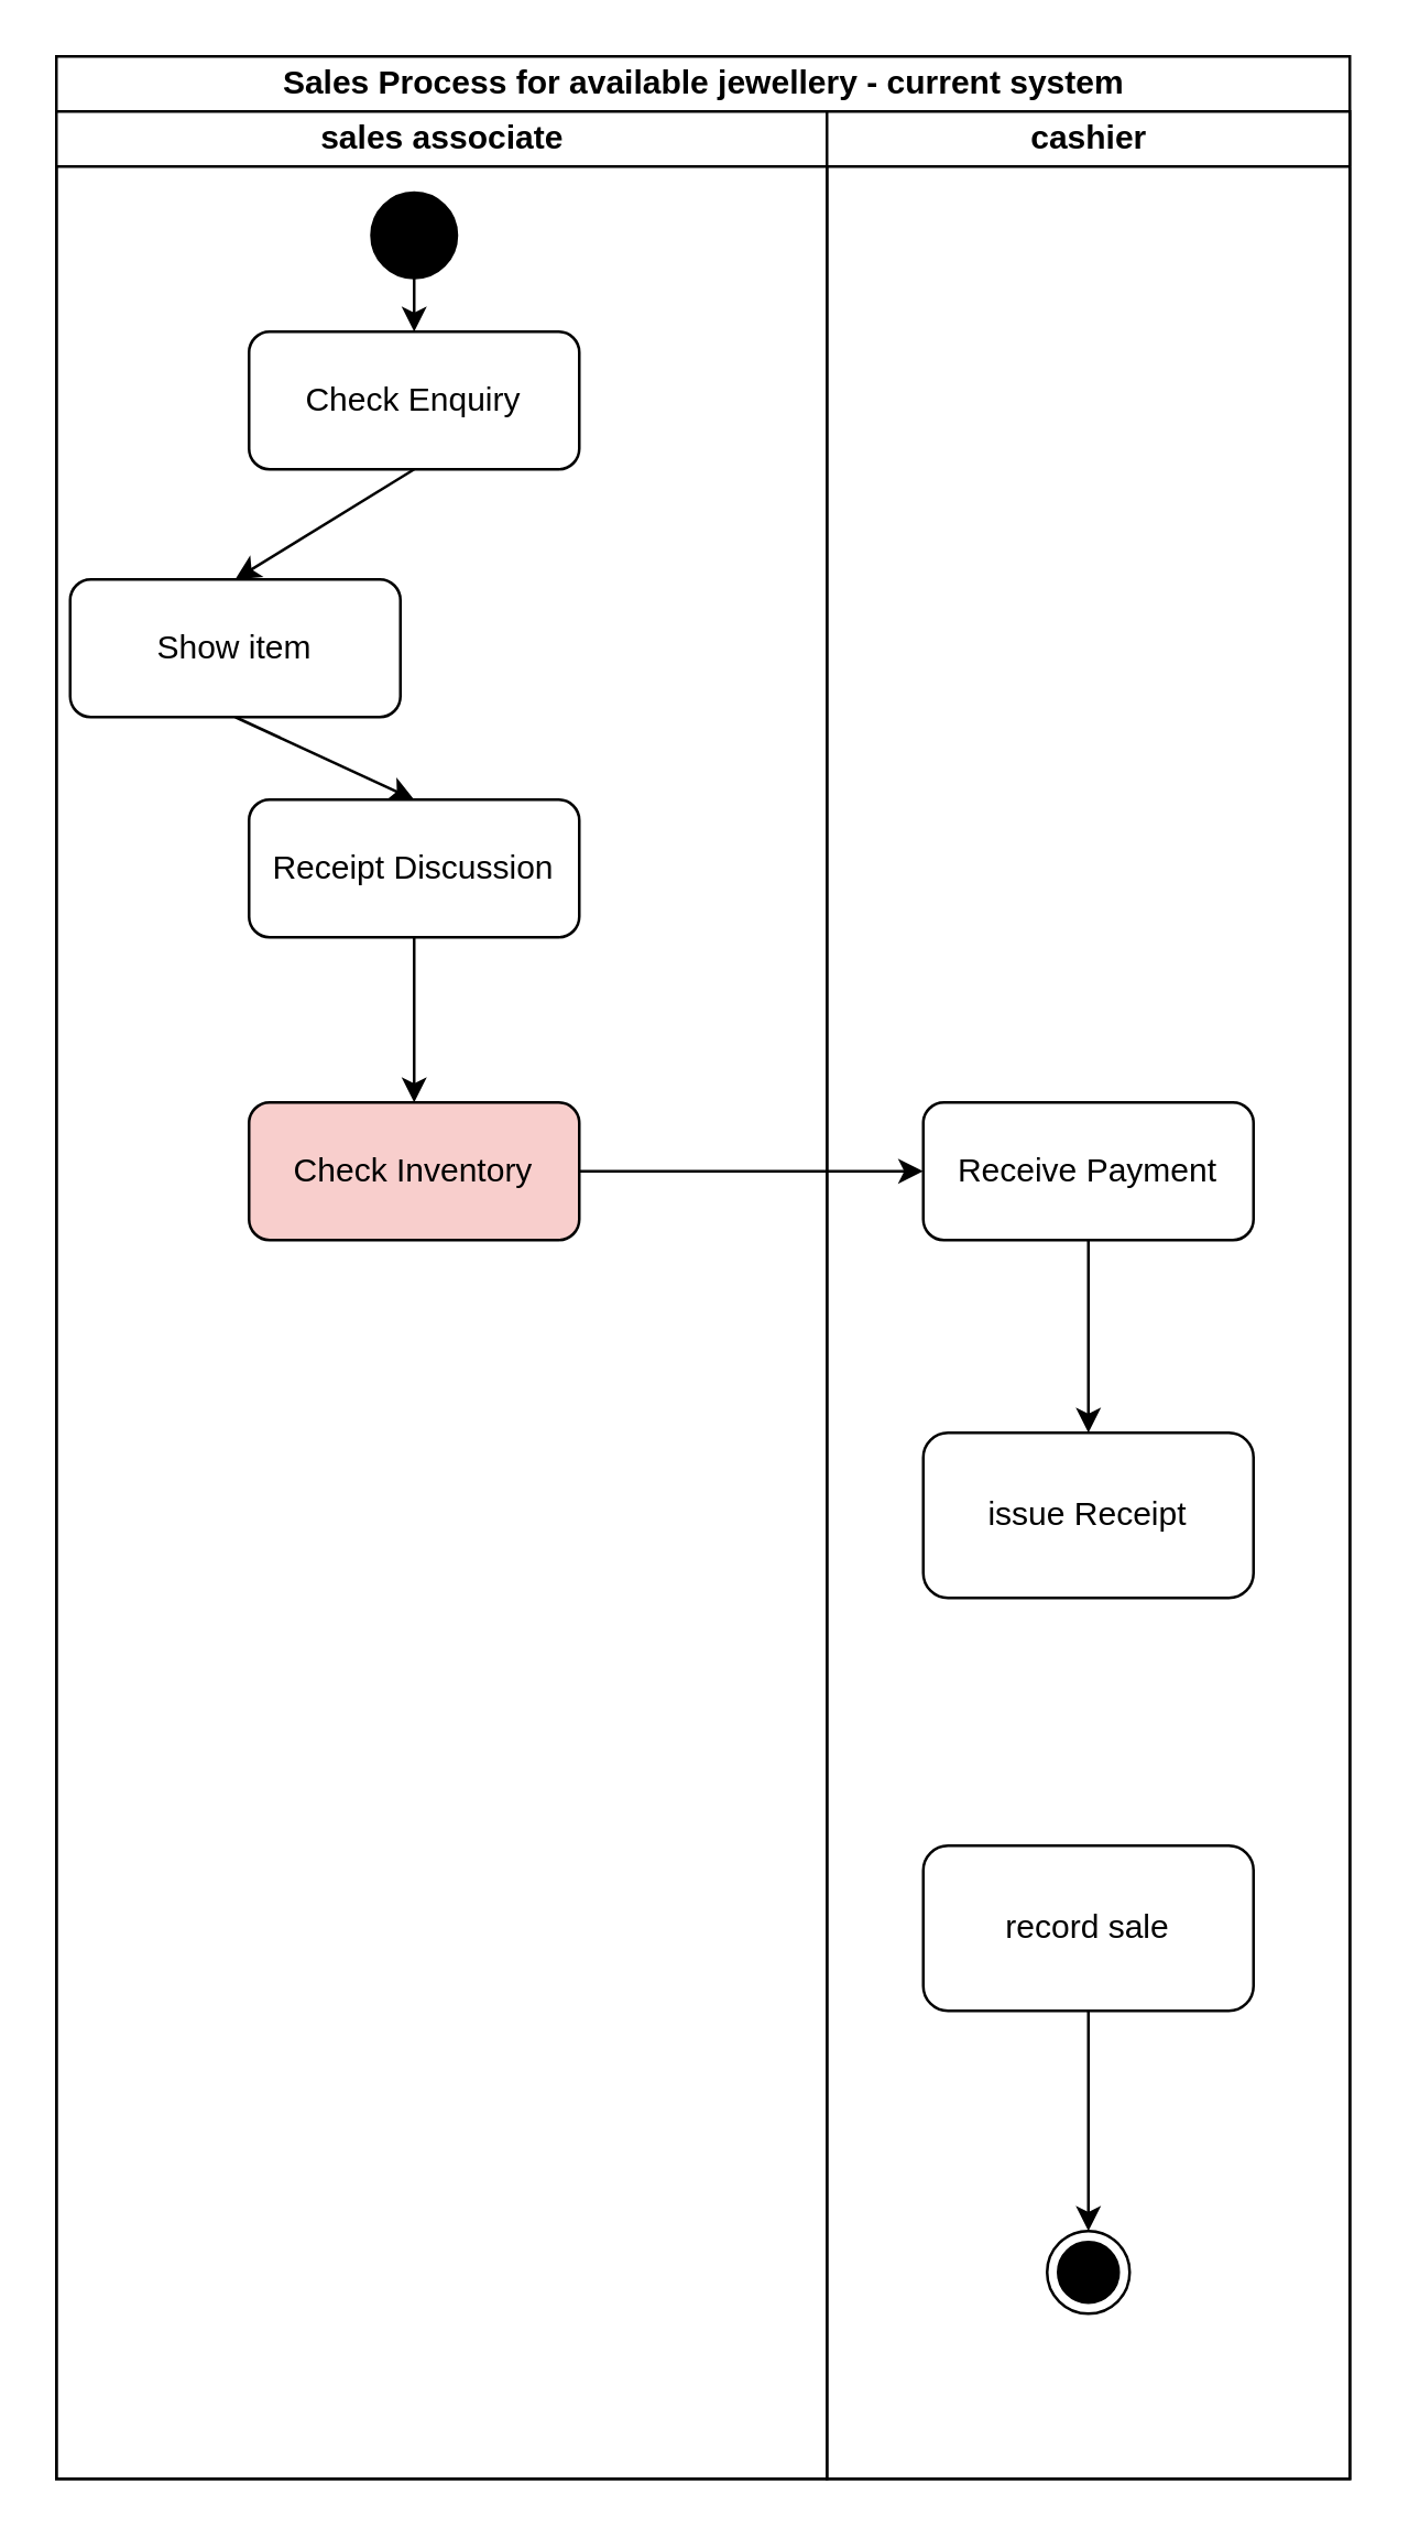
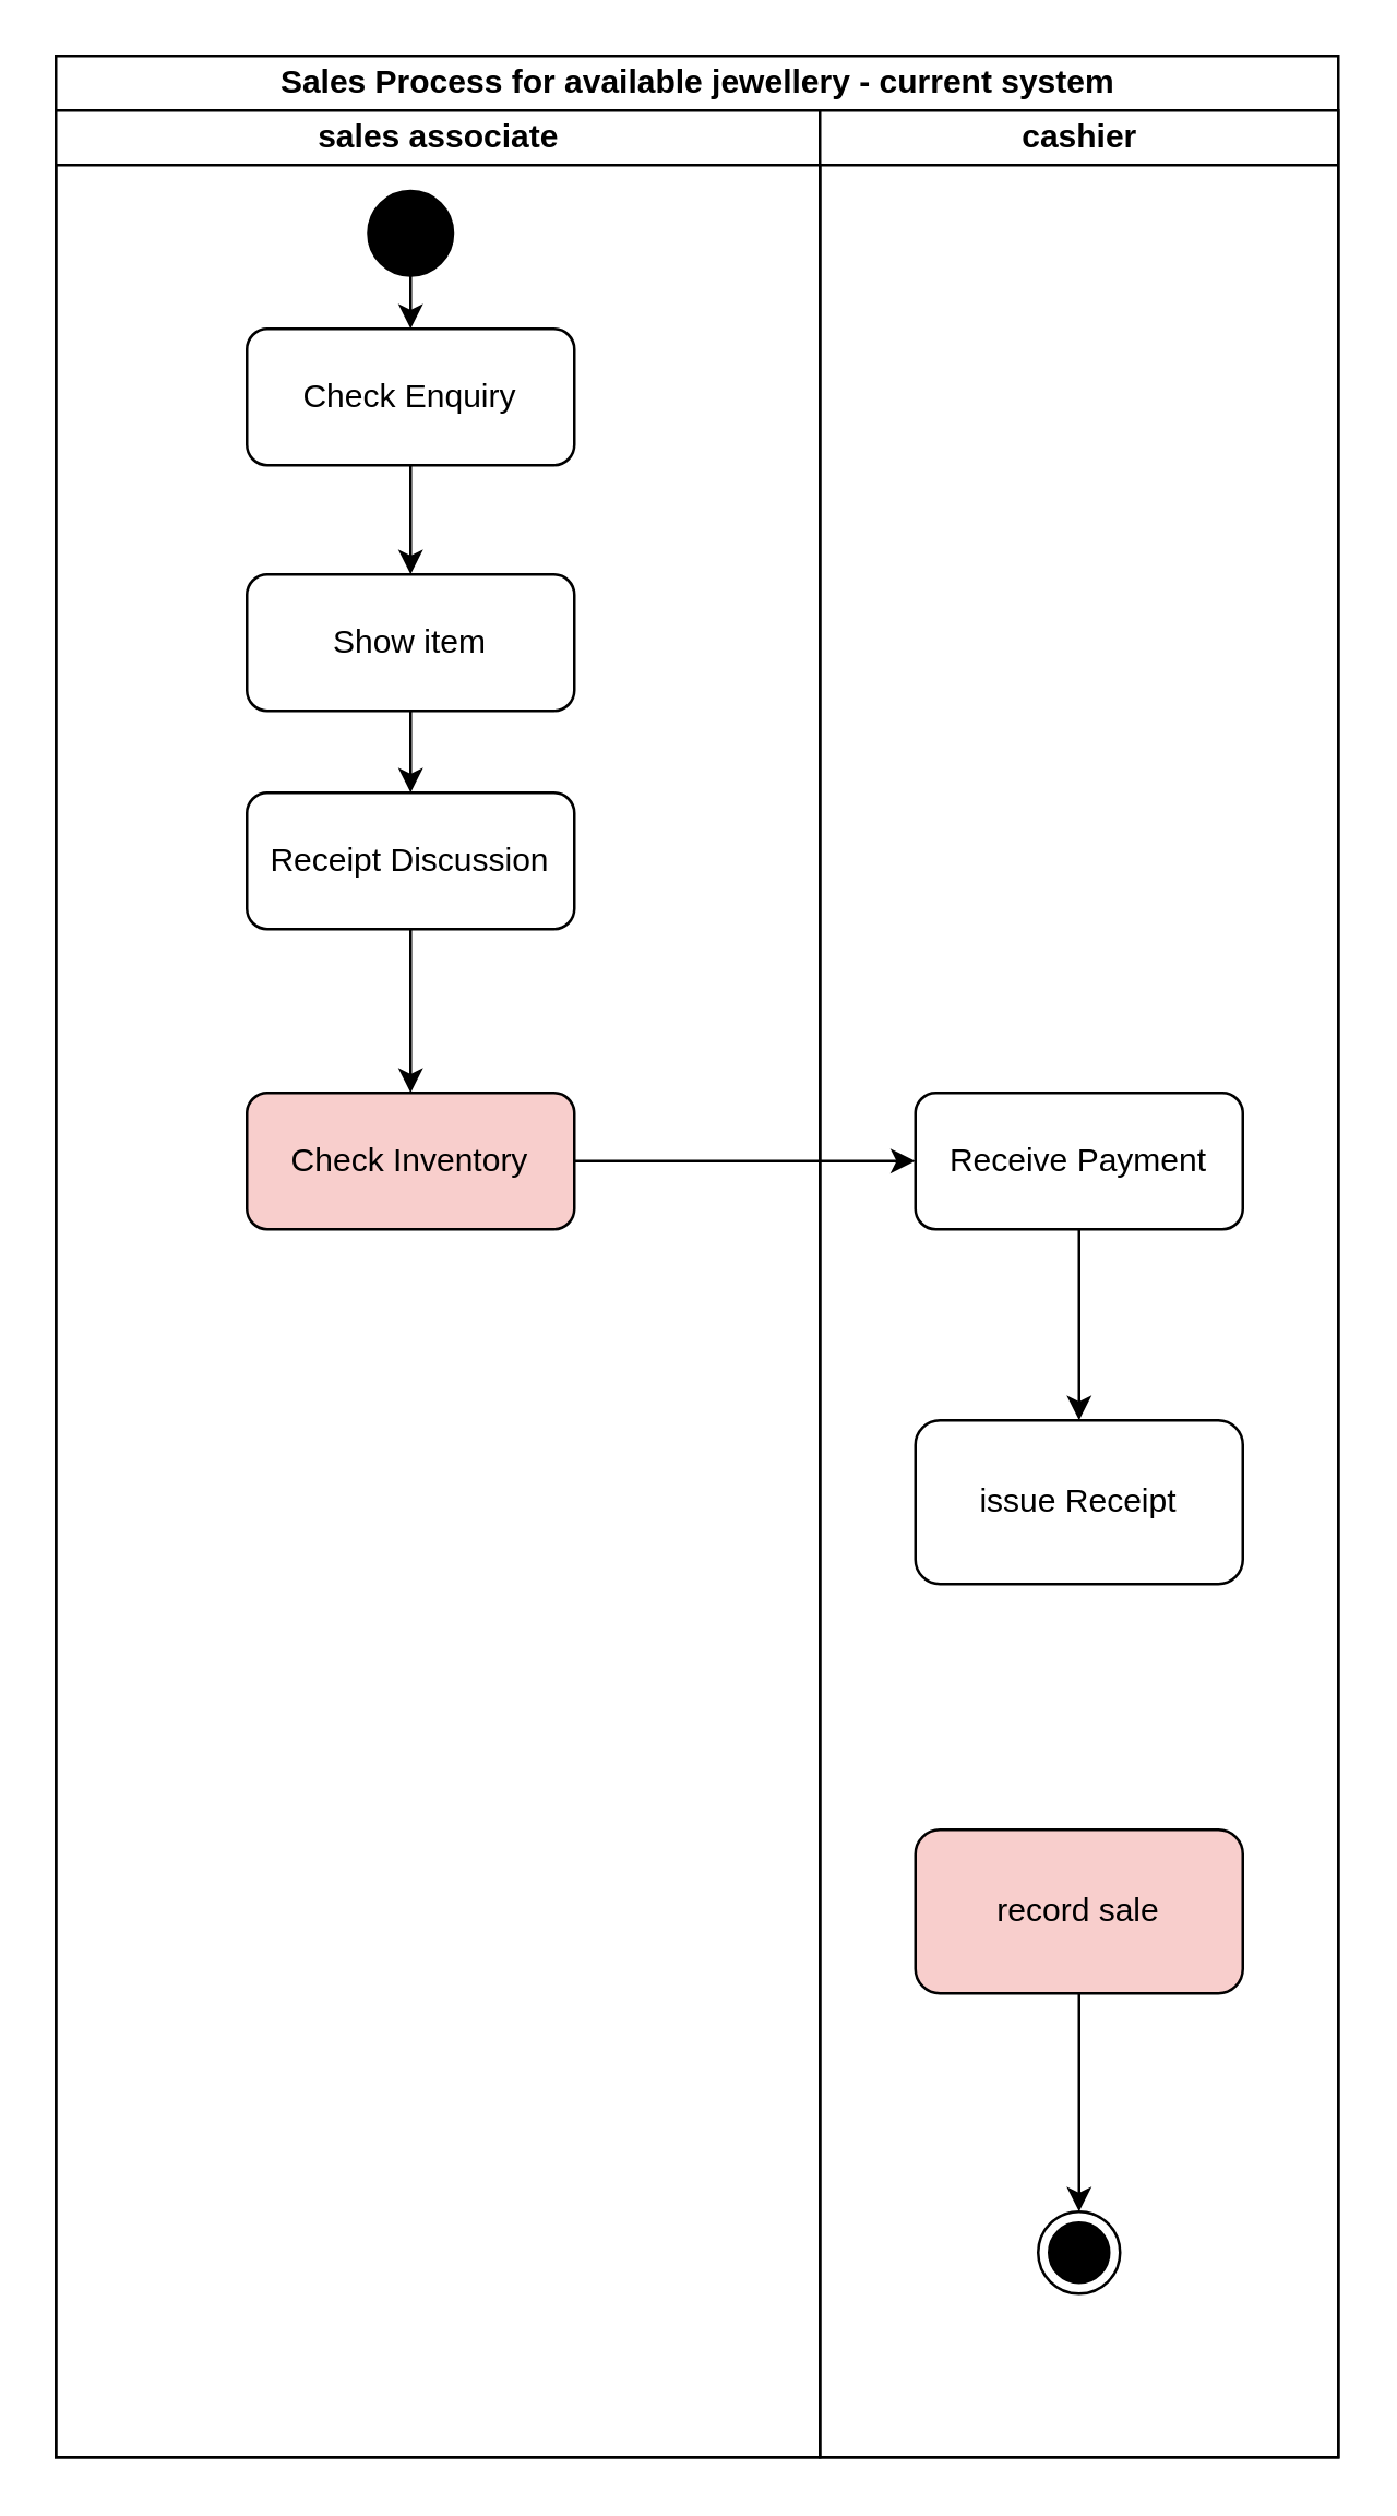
- <mxCell id="6" value="Show item" style="rounded=1;whiteSpace=wrap;html=1;" parent="3" vertex="1"><mxGeometry x="5" y="170" width="120" height="50" as="geometry" /></mxCell>
+ <mxCell id="6" value="Show item" style="rounded=1;whiteSpace=wrap;html=1;" parent="3" vertex="1"><mxGeometry x="70" y="170" width="120" height="50" as="geometry" /></mxCell>
- <mxCell id="16" value="record sale" style="rounded=1;whiteSpace=wrap;html=1;" parent="13" vertex="1"><mxGeometry x="35" y="630" width="120" height="60" as="geometry" /></mxCell>
+ <mxCell id="16" value="record sale" style="rounded=1;whiteSpace=wrap;html=1;fillColor=#f8cecc;" parent="13" vertex="1"><mxGeometry x="35" y="630" width="120" height="60" as="geometry" /></mxCell>
